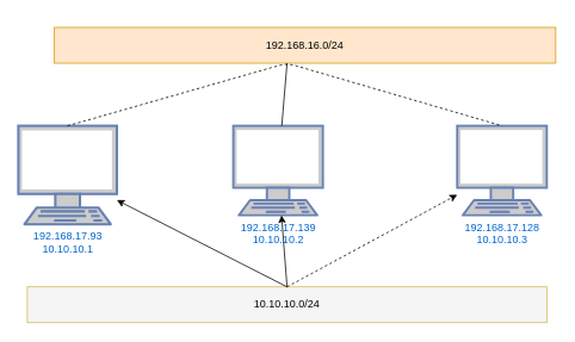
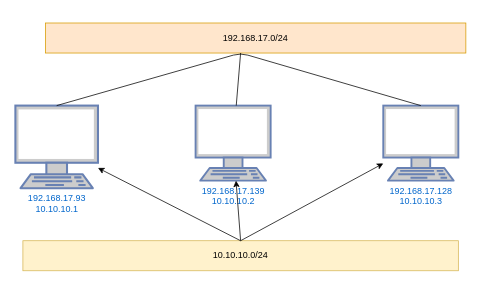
- <mxCell id="7" value="192.168.16.0/24" style="rounded=0;whiteSpace=wrap;html=1;fillColor=#ffe6cc;strokeColor=#d79b00;" vertex="1" parent="1"><mxGeometry x="60" y="30" width="560" height="40" as="geometry" /></mxCell>
+ <mxCell id="7" value="192.168.17.0/24" style="rounded=0;whiteSpace=wrap;html=1;fillColor=#ffe6cc;strokeColor=#d79b00;" vertex="1" parent="1"><mxGeometry x="60" y="30" width="560" height="40" as="geometry" /></mxCell>
- <mxCell id="8" value="" style="endArrow=none;html=1;exitX=0.5;exitY=0;exitDx=0;exitDy=0;exitPerimeter=0;entryX=0.5;entryY=0;entryDx=0;entryDy=0;entryPerimeter=0;dashed=1;" edge="1" parent="1" source="2" target="4"><mxGeometry width="50" height="50" relative="1" as="geometry"><mxPoint x="370" y="220" as="sourcePoint" /><mxPoint x="420" y="170" as="targetPoint" /><Array as="points"><mxPoint x="320" y="70" /></Array></mxGeometry></mxCell>
+ <mxCell id="8" value="" style="endArrow=none;html=1;exitX=0.5;exitY=0;exitDx=0;exitDy=0;exitPerimeter=0;entryX=0.5;entryY=0;entryDx=0;entryDy=0;entryPerimeter=0;" edge="1" parent="1" source="2" target="4"><mxGeometry width="50" height="50" relative="1" as="geometry"><mxPoint x="370" y="220" as="sourcePoint" /><mxPoint x="420" y="170" as="targetPoint" /><Array as="points"><mxPoint x="320" y="70" /></Array></mxGeometry></mxCell>
- <mxCell id="10" value="" style="endArrow=classic;html=1;exitX=0.5;exitY=0;exitDx=0;exitDy=0;dashed=1;" edge="1" parent="1" source="5" target="4"><mxGeometry width="50" height="50" relative="1" as="geometry"><mxPoint x="370" y="220" as="sourcePoint" /><mxPoint x="420" y="170" as="targetPoint" /></mxGeometry></mxCell>
+ <mxCell id="10" value="" style="endArrow=classic;html=1;exitX=0.5;exitY=0;exitDx=0;exitDy=0;" edge="1" parent="1" source="5" target="4"><mxGeometry width="50" height="50" relative="1" as="geometry"><mxPoint x="370" y="220" as="sourcePoint" /><mxPoint x="420" y="170" as="targetPoint" /></mxGeometry></mxCell>
- <mxCell id="5" value="10.10.10.0/24" style="rounded=0;whiteSpace=wrap;html=1;fillColor=#f5f5f5;strokeColor=#d6b656;" vertex="1" parent="1"><mxGeometry x="30" y="320" width="580" height="40" as="geometry" /></mxCell>
+ <mxCell id="5" value="10.10.10.0/24" style="rounded=0;whiteSpace=wrap;html=1;fillColor=#fff2cc;strokeColor=#d6b656;" vertex="1" parent="1"><mxGeometry x="30" y="320" width="580" height="40" as="geometry" /></mxCell>
